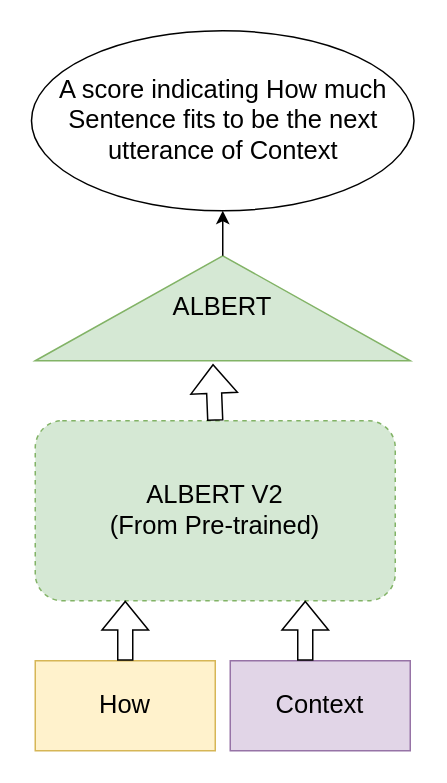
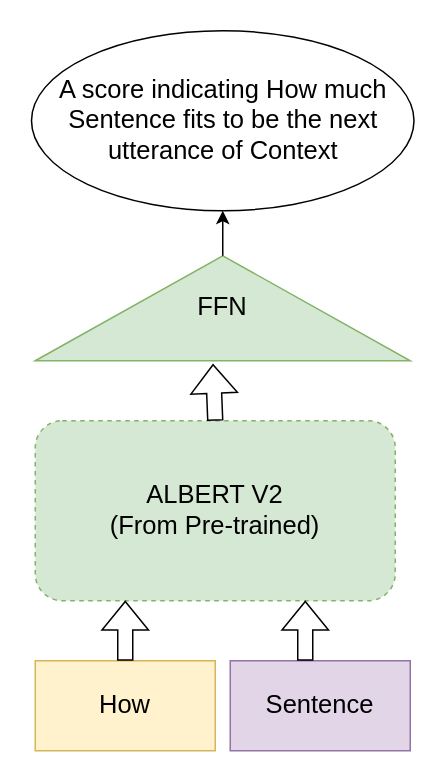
- <mxCell id="7" value="ALBERT" style="triangle;whiteSpace=wrap;html=1;fontSize=17;direction=north;fillColor=#d5e8d4;strokeColor=#82b366;" vertex="1" parent="1"><mxGeometry x="23" y="170" width="250" height="70" as="geometry" /></mxCell>
+ <mxCell id="7" value="FFN" style="triangle;whiteSpace=wrap;html=1;fontSize=17;direction=north;fillColor=#d5e8d4;strokeColor=#82b366;" vertex="1" parent="1"><mxGeometry x="23" y="170" width="250" height="70" as="geometry" /></mxCell>
- <mxCell id="4" value="Context" style="rounded=0;whiteSpace=wrap;html=1;fontSize=17;fillColor=#e1d5e7;strokeColor=#9673a6;" vertex="1" parent="1"><mxGeometry x="153" y="440" width="120" height="60" as="geometry" /></mxCell>
+ <mxCell id="4" value="Sentence" style="rounded=0;whiteSpace=wrap;html=1;fontSize=17;fillColor=#e1d5e7;strokeColor=#9673a6;" vertex="1" parent="1"><mxGeometry x="153" y="440" width="120" height="60" as="geometry" /></mxCell>
